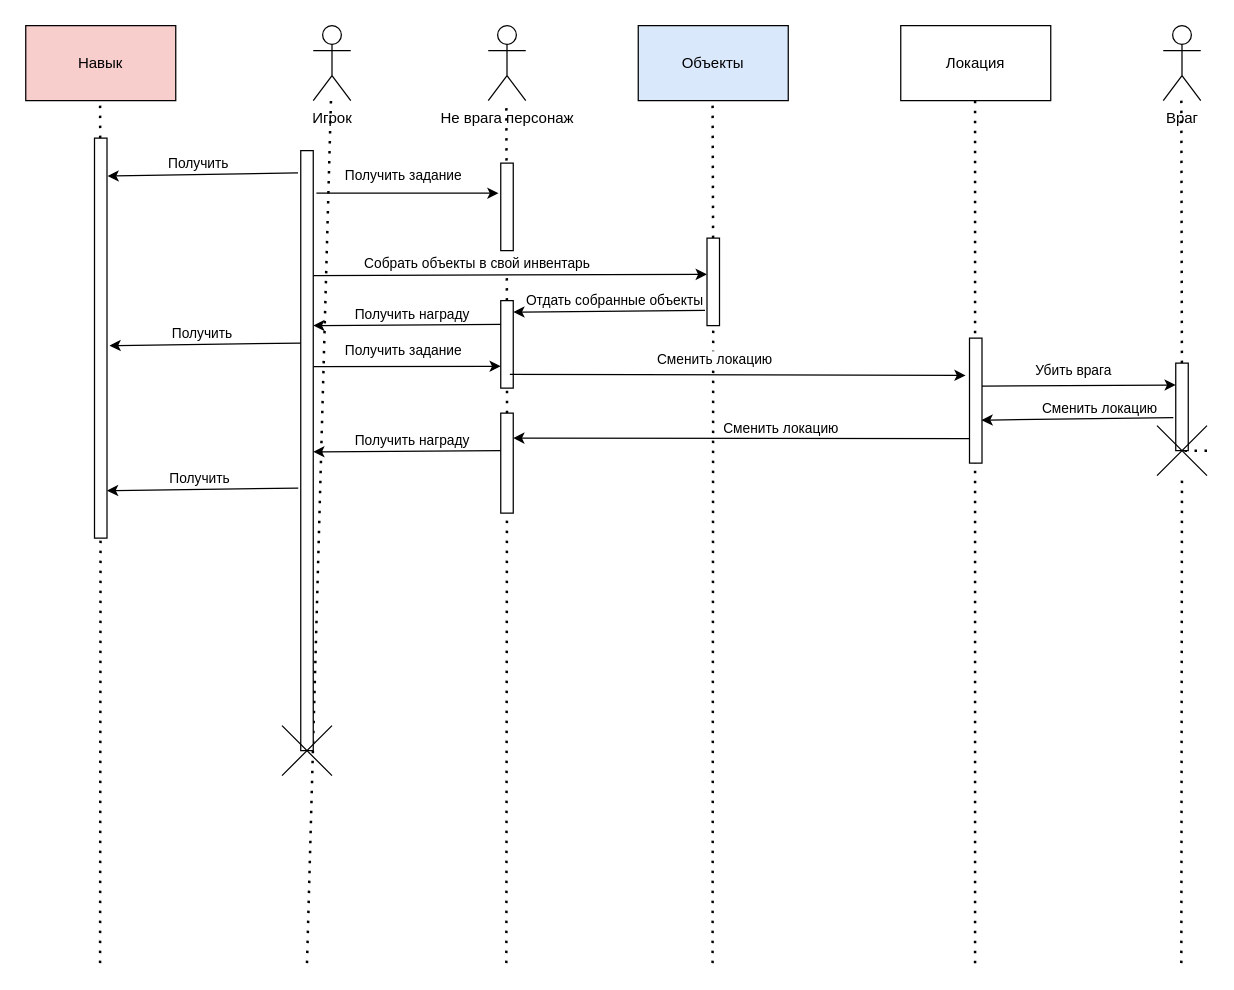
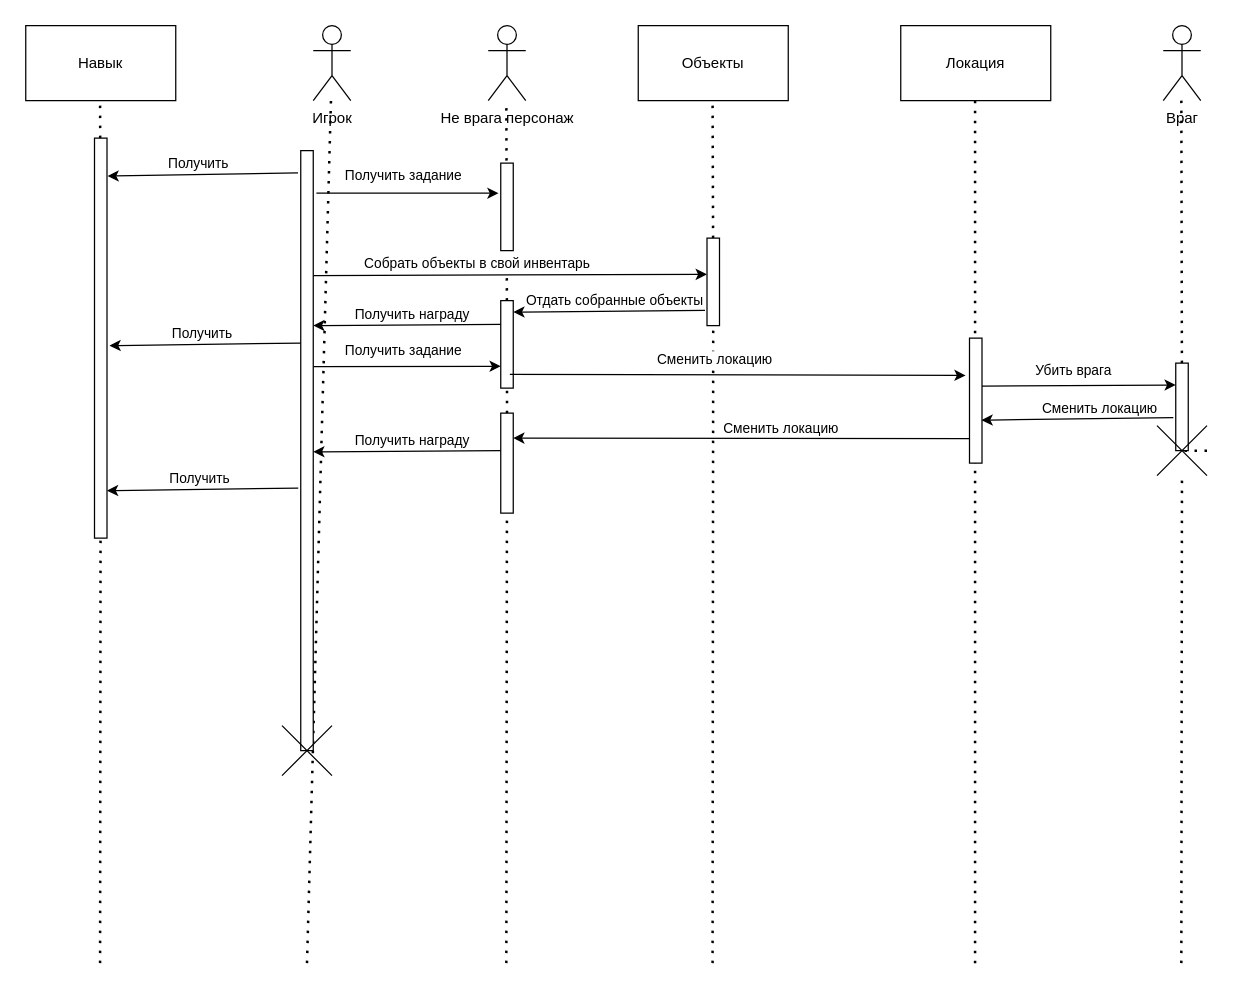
- <mxCell id="3" value="Навык" style="rounded=0;whiteSpace=wrap;html=1;fillColor=#f8cecc;" parent="1" vertex="1"><mxGeometry x="20" y="20" width="120" height="60" as="geometry" /></mxCell>
+ <mxCell id="3" value="Навык" style="rounded=0;whiteSpace=wrap;html=1;" parent="1" vertex="1"><mxGeometry x="20" y="20" width="120" height="60" as="geometry" /></mxCell>
- <mxCell id="4" value="Объекты" style="rounded=0;whiteSpace=wrap;html=1;fillColor=#dae8fc;" parent="1" vertex="1"><mxGeometry x="510" y="20" width="120" height="60" as="geometry" /></mxCell>
+ <mxCell id="4" value="Объекты" style="rounded=0;whiteSpace=wrap;html=1;" parent="1" vertex="1"><mxGeometry x="510" y="20" width="120" height="60" as="geometry" /></mxCell>
